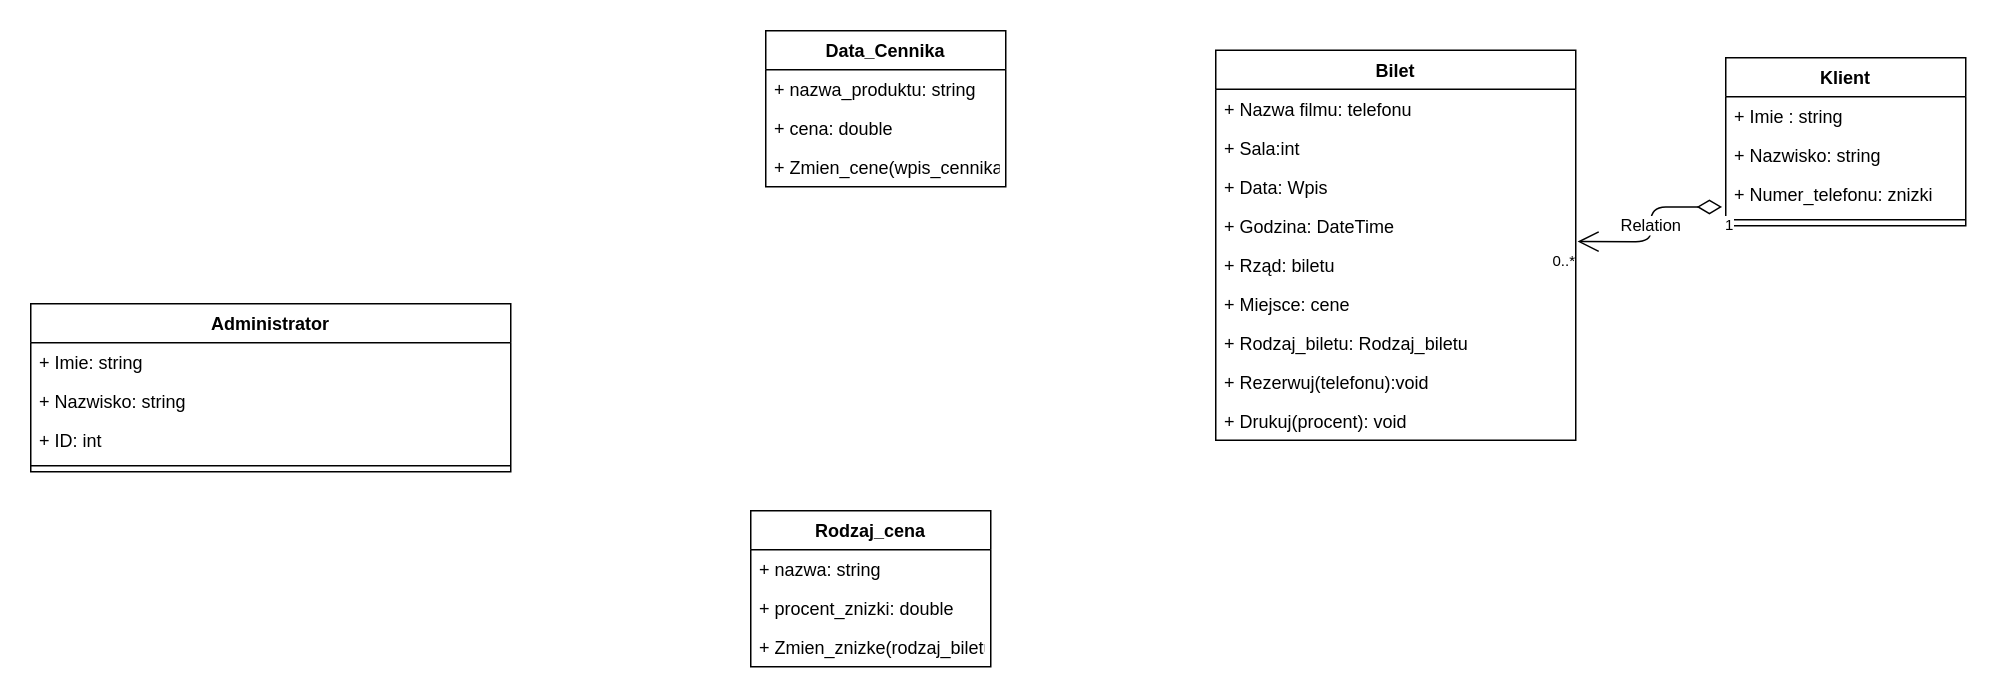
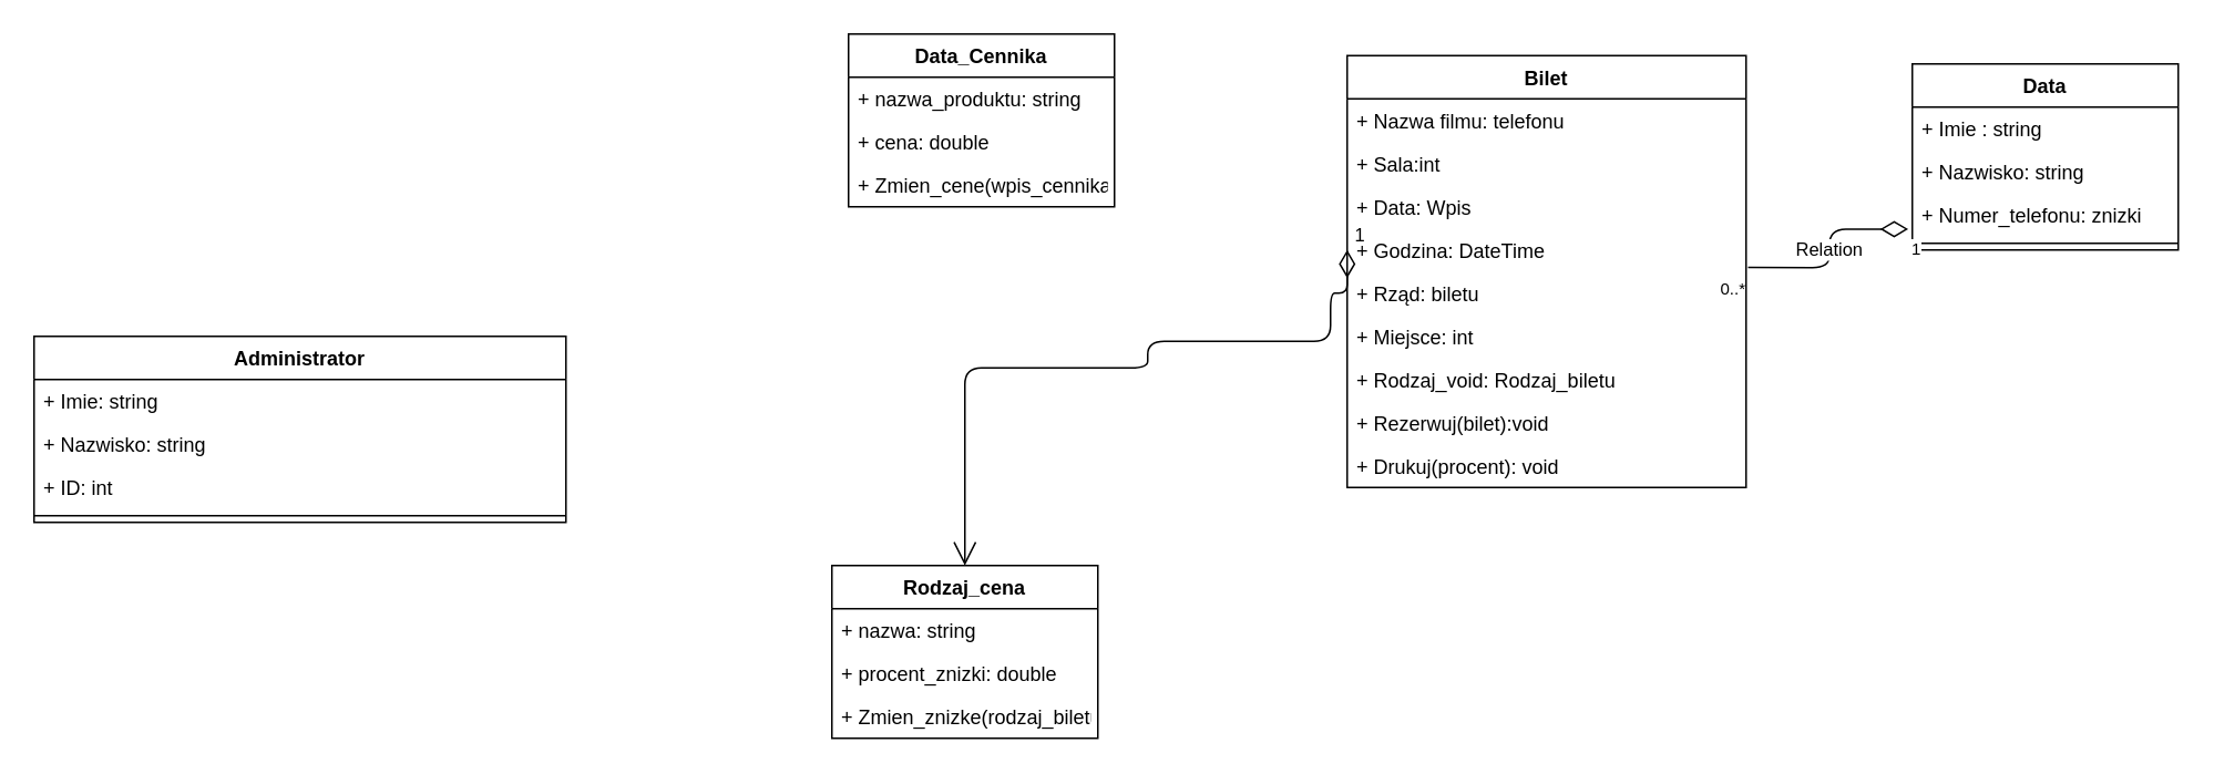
- <mxCell id="12" value="Klient" style="swimlane;fontStyle=1;align=center;verticalAlign=top;childLayout=stackLayout;horizontal=1;startSize=26;horizontalStack=0;resizeParent=1;resizeParentMax=0;resizeLast=0;collapsible=1;marginBottom=0;" vertex="1" parent="1"><mxGeometry x="1150" y="38" width="160" height="112" as="geometry" /></mxCell>
+ <mxCell id="12" value="Data" style="swimlane;fontStyle=1;align=center;verticalAlign=top;childLayout=stackLayout;horizontal=1;startSize=26;horizontalStack=0;resizeParent=1;resizeParentMax=0;resizeLast=0;collapsible=1;marginBottom=0;" vertex="1" parent="1"><mxGeometry x="1150" y="38" width="160" height="112" as="geometry" /></mxCell>
- <mxCell id="31" value="Relation" style="endArrow=open;html=1;endSize=12;startArrow=diamondThin;startSize=14;startFill=0;edgeStyle=orthogonalEdgeStyle;entryX=1.005;entryY=-0.094;entryDx=0;entryDy=0;entryPerimeter=0;exitX=-0.015;exitY=0.825;exitDx=0;exitDy=0;exitPerimeter=0;" edge="1" parent="1" source="15" target="7"><mxGeometry relative="1" as="geometry"><mxPoint x="1100" y="141" as="sourcePoint" /><mxPoint x="1220" y="131" as="targetPoint" /></mxGeometry></mxCell>
+ <mxCell id="31" value="Relation" style="endArrow=none;html=1;endSize=12;startArrow=diamondThin;startSize=14;startFill=0;edgeStyle=orthogonalEdgeStyle;entryX=1.005;entryY=-0.094;entryDx=0;entryDy=0;entryPerimeter=0;exitX=-0.015;exitY=0.825;exitDx=0;exitDy=0;exitPerimeter=0;" edge="1" parent="1" source="15" target="7"><mxGeometry relative="1" as="geometry"><mxPoint x="1100" y="141" as="sourcePoint" /><mxPoint x="1220" y="131" as="targetPoint" /></mxGeometry></mxCell>
- <mxCell id="8" value="+ Miejsce: cene" style="text;strokeColor=none;fillColor=none;align=left;verticalAlign=top;spacingLeft=4;spacingRight=4;overflow=hidden;rotatable=0;points=[[0,0.5],[1,0.5]];portConstraint=eastwest;" vertex="1" parent="2"><mxGeometry y="156" width="240" height="26" as="geometry" /></mxCell>
+ <mxCell id="8" value="+ Miejsce: int" style="text;strokeColor=none;fillColor=none;align=left;verticalAlign=top;spacingLeft=4;spacingRight=4;overflow=hidden;rotatable=0;points=[[0,0.5],[1,0.5]];portConstraint=eastwest;" vertex="1" parent="2"><mxGeometry y="156" width="240" height="26" as="geometry" /></mxCell>
+ <mxCell id="30" value="1" style="endArrow=open;html=1;endSize=12;startArrow=diamondThin;startSize=14;startFill=0;edgeStyle=orthogonalEdgeStyle;align=left;verticalAlign=bottom;exitX=0;exitY=0.5;exitDx=0;exitDy=0;" edge="1" parent="1" source="6" target="26"><mxGeometry x="-1" y="3" relative="1" as="geometry"><mxPoint x="720" y="221" as="sourcePoint" /><mxPoint x="880" y="221" as="targetPoint" /><Array as="points"><mxPoint x="800" y="176" /><mxPoint x="800" y="205" /><mxPoint x="690" y="205" /><mxPoint x="690" y="221" /><mxPoint x="580" y="221" /></Array></mxGeometry></mxCell>
- <mxCell id="9" value="+ Rodzaj_biletu: Rodzaj_biletu" style="text;strokeColor=none;fillColor=none;align=left;verticalAlign=top;spacingLeft=4;spacingRight=4;overflow=hidden;rotatable=0;points=[[0,0.5],[1,0.5]];portConstraint=eastwest;" vertex="1" parent="2"><mxGeometry y="182" width="240" height="26" as="geometry" /></mxCell>
+ <mxCell id="9" value="+ Rodzaj_void: Rodzaj_biletu" style="text;strokeColor=none;fillColor=none;align=left;verticalAlign=top;spacingLeft=4;spacingRight=4;overflow=hidden;rotatable=0;points=[[0,0.5],[1,0.5]];portConstraint=eastwest;" vertex="1" parent="2"><mxGeometry y="182" width="240" height="26" as="geometry" /></mxCell>
- <mxCell id="10" value="+ Rezerwuj(telefonu):void " style="text;strokeColor=none;fillColor=none;align=left;verticalAlign=top;spacingLeft=4;spacingRight=4;overflow=hidden;rotatable=0;points=[[0,0.5],[1,0.5]];portConstraint=eastwest;" vertex="1" parent="2"><mxGeometry y="208" width="240" height="26" as="geometry" /></mxCell>
+ <mxCell id="10" value="+ Rezerwuj(bilet):void " style="text;strokeColor=none;fillColor=none;align=left;verticalAlign=top;spacingLeft=4;spacingRight=4;overflow=hidden;rotatable=0;points=[[0,0.5],[1,0.5]];portConstraint=eastwest;" vertex="1" parent="2"><mxGeometry y="208" width="240" height="26" as="geometry" /></mxCell>
